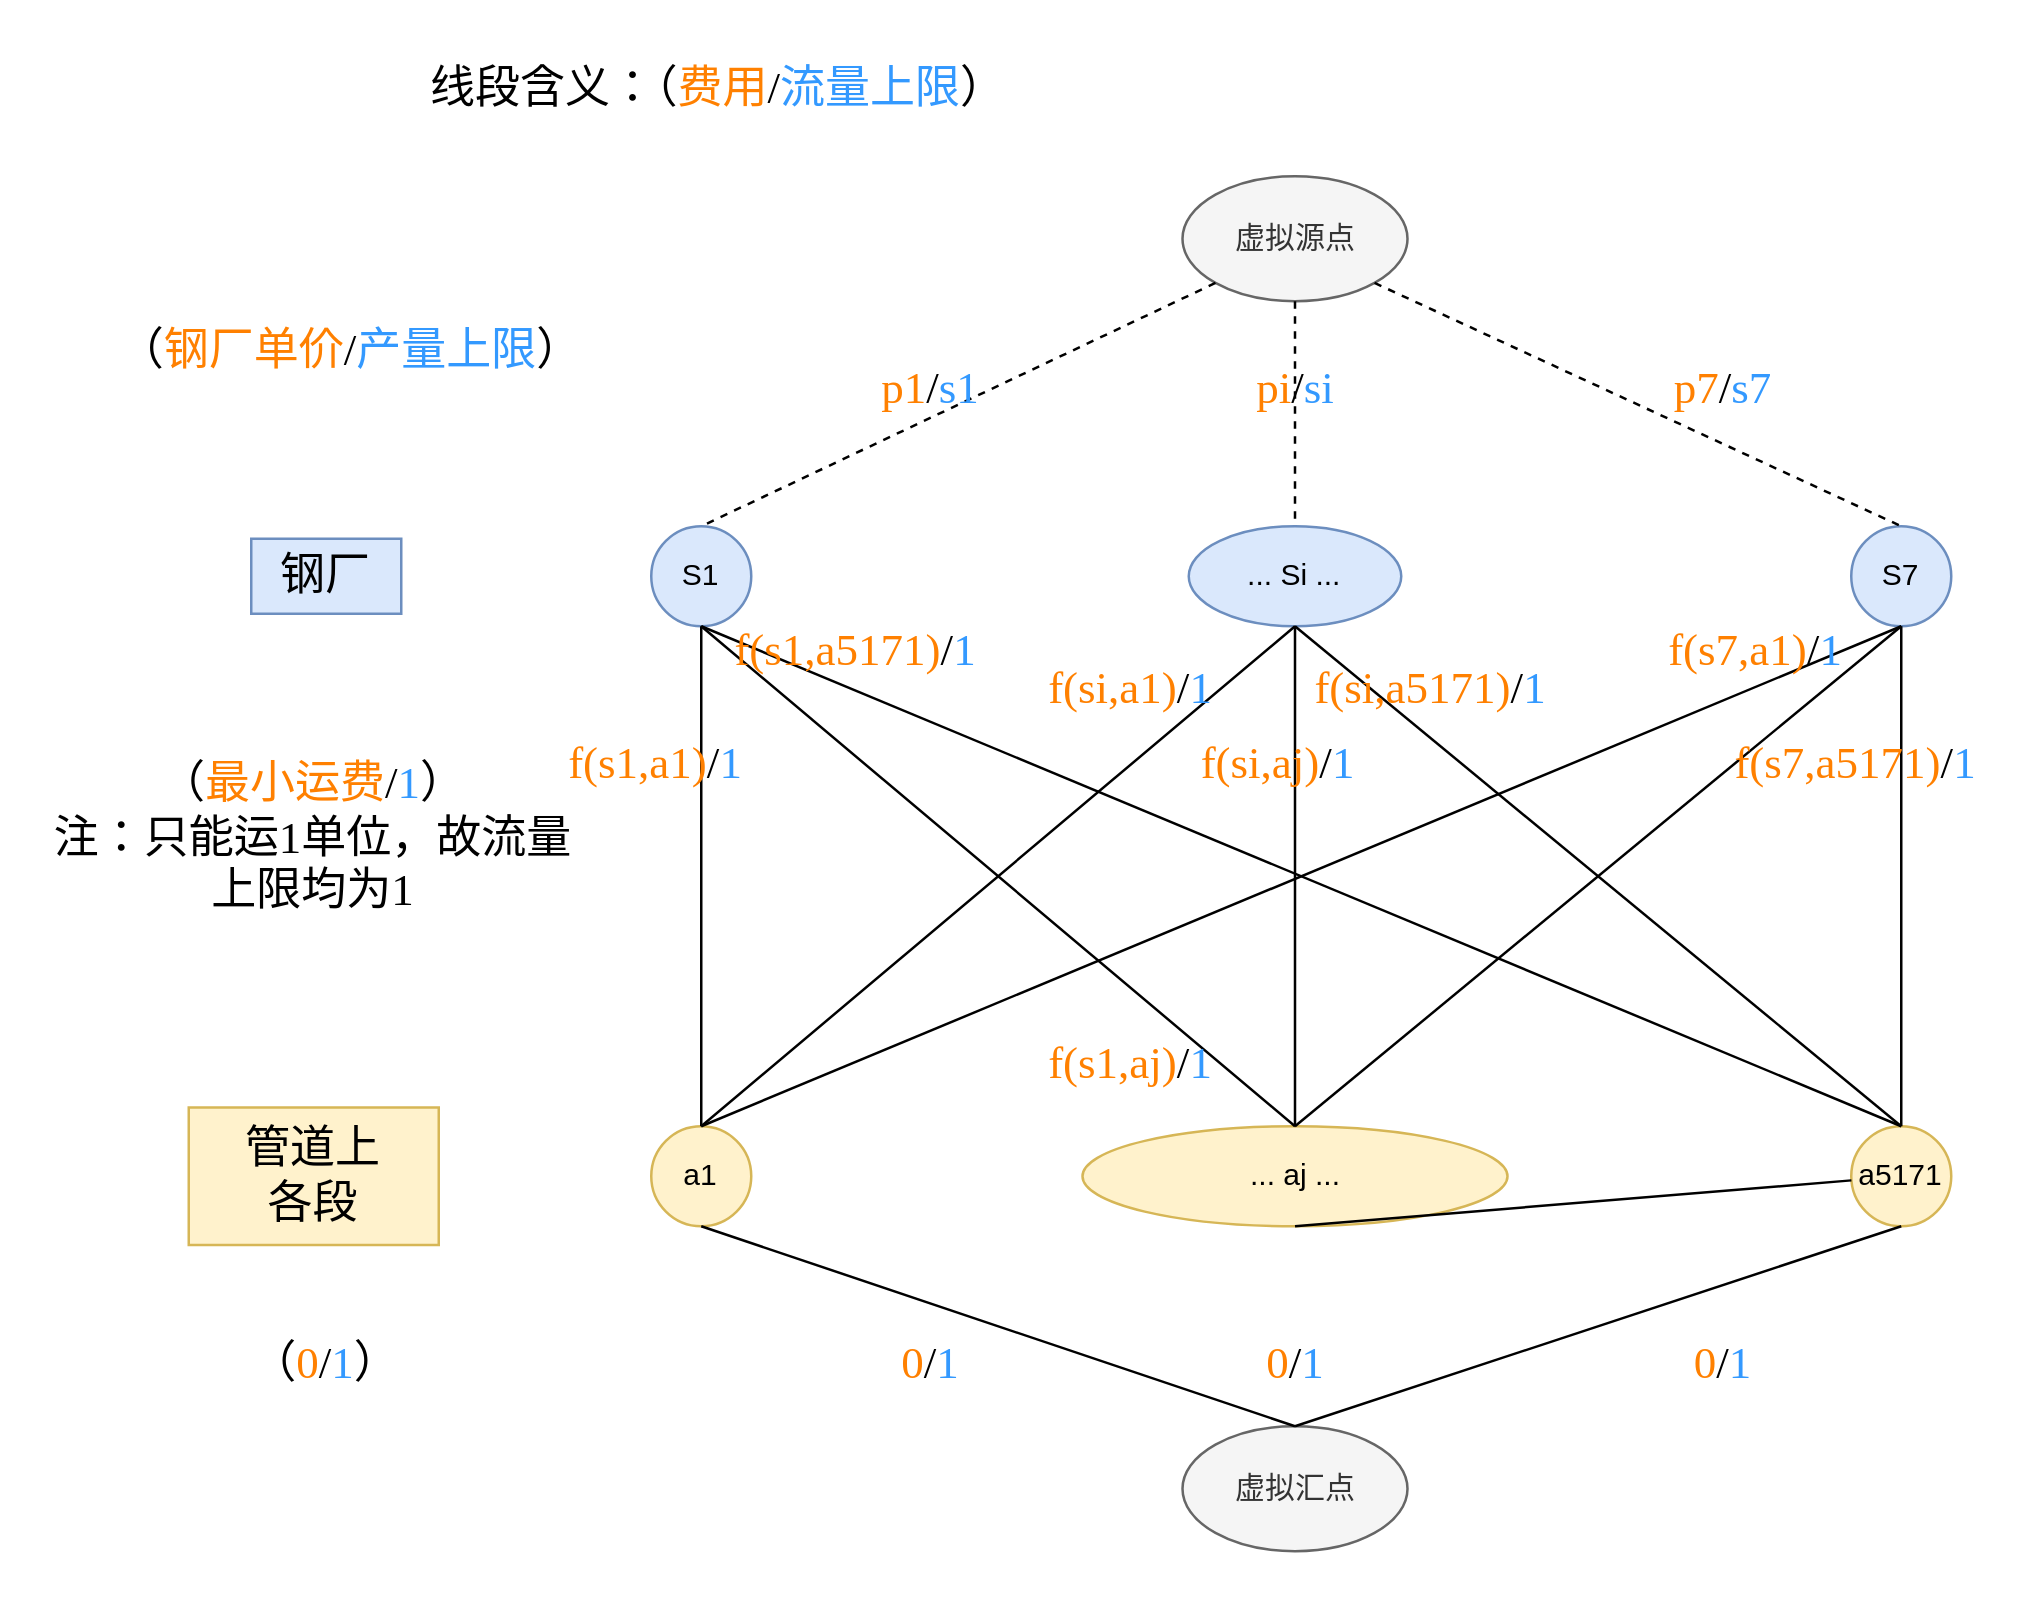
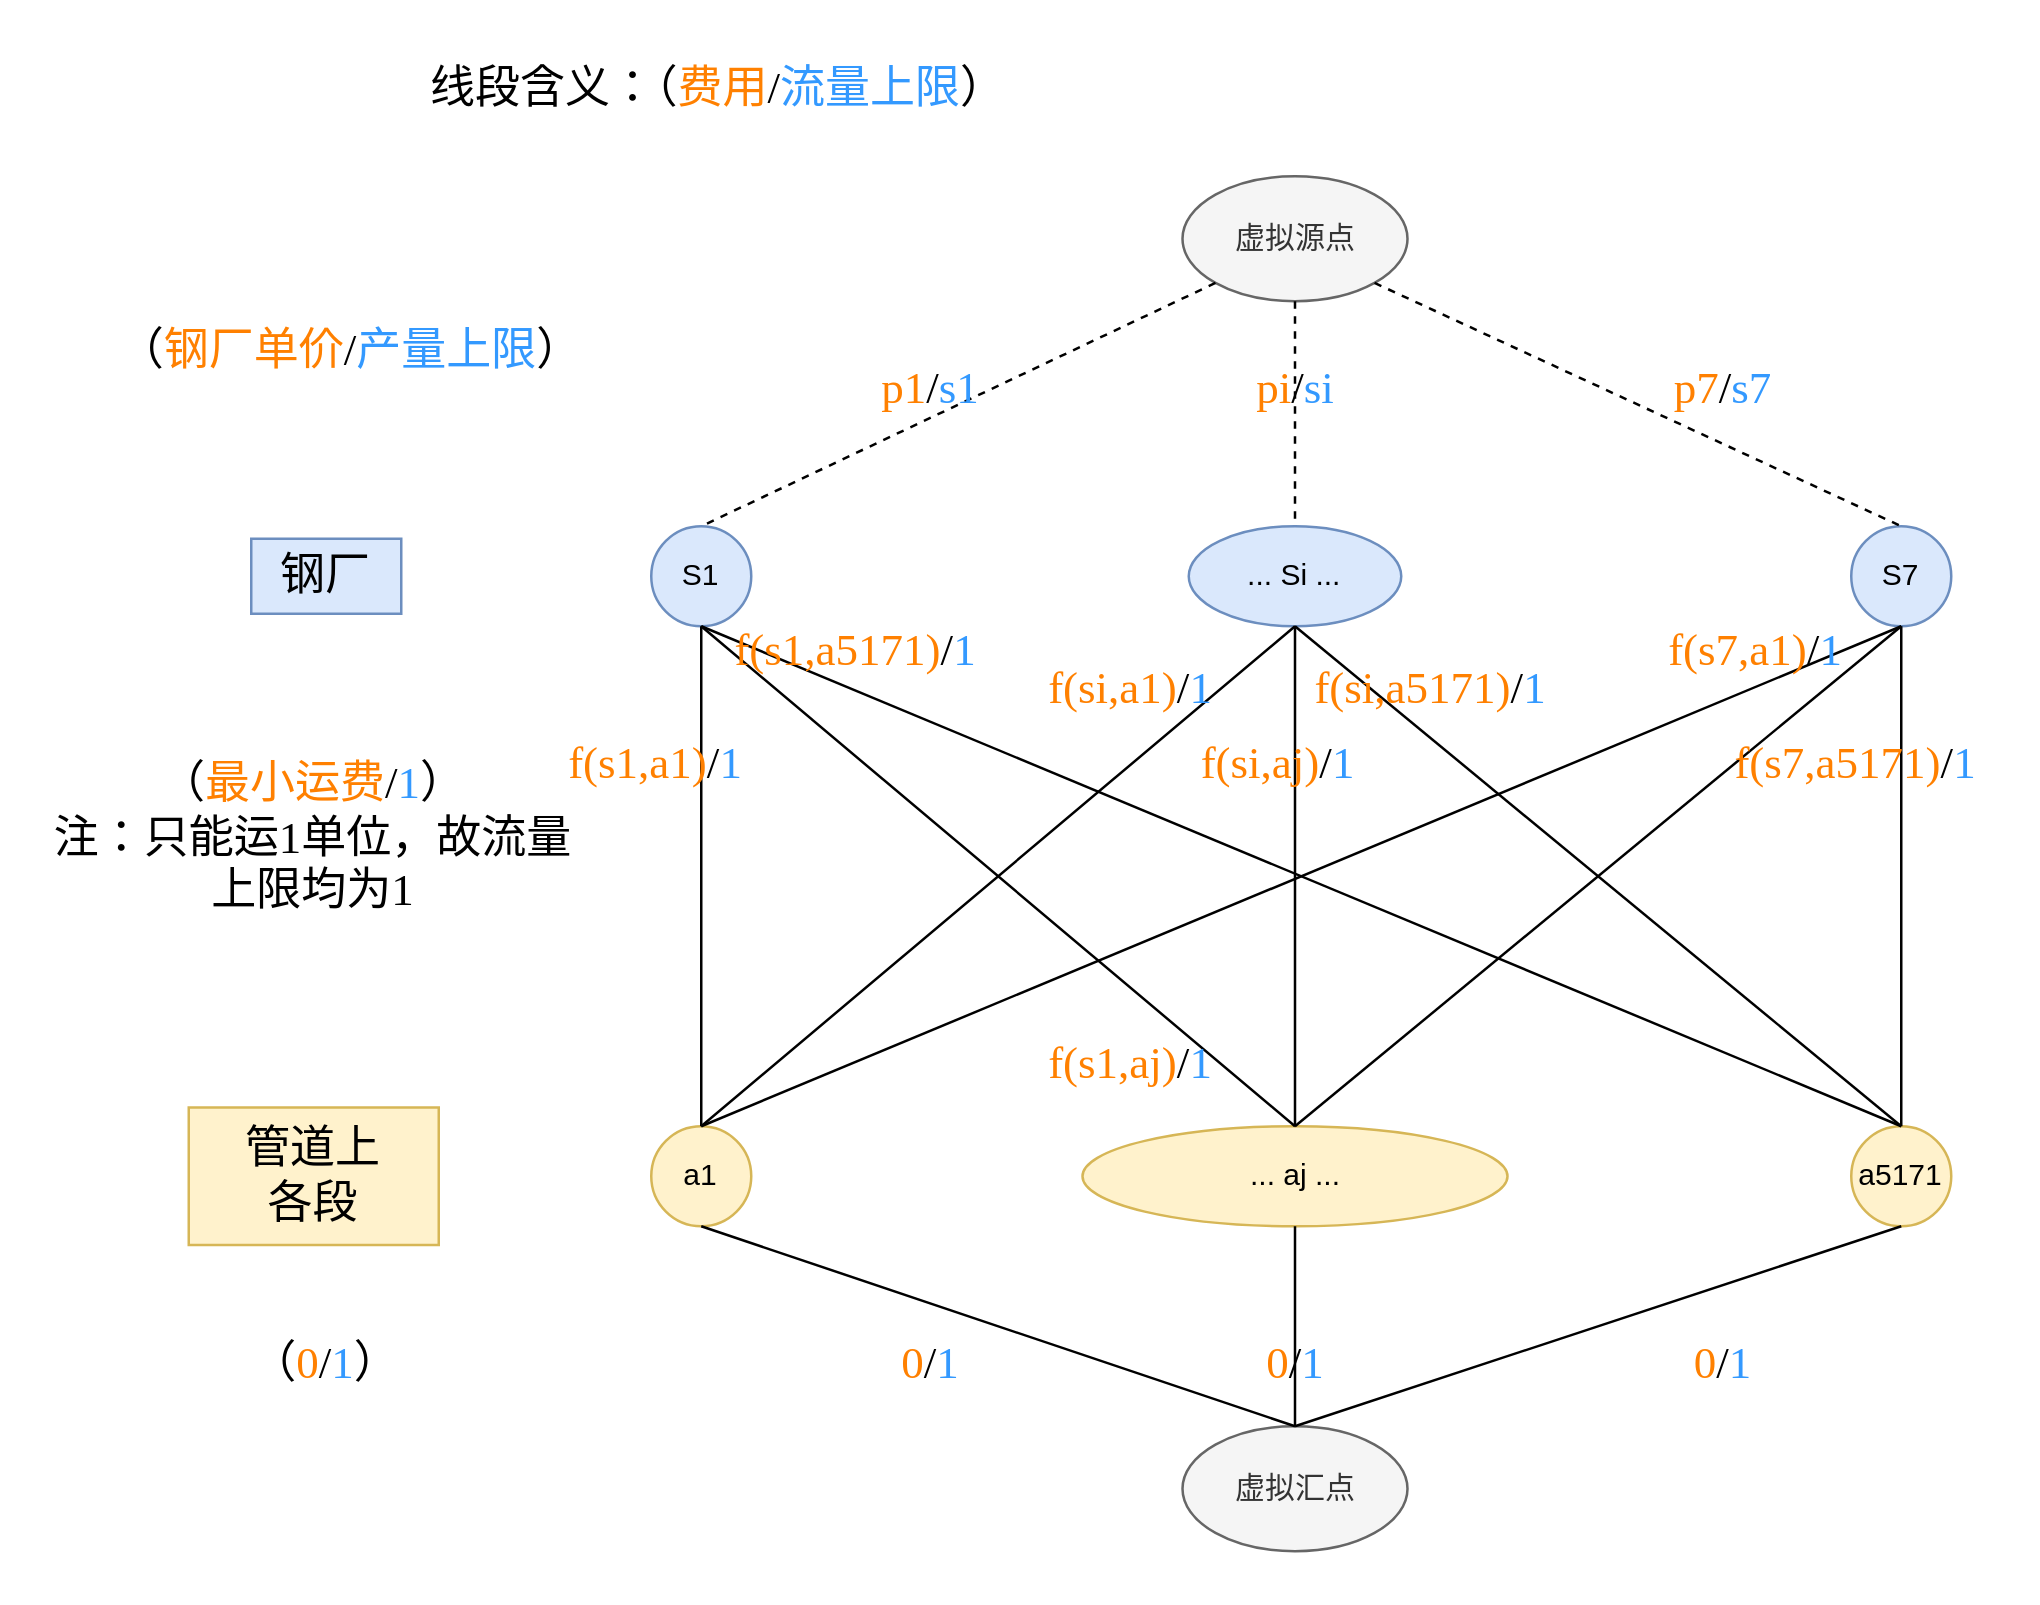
- <mxCell id="23" value="" style="endArrow=none;html=1;rounded=0;fontSize=12;exitX=0.5;exitY=1;exitDx=0;exitDy=0;endFill=0;" edge="1" parent="1" source="15" target="6"><mxGeometry width="50" height="50" relative="1" as="geometry"><mxPoint x="730" y="600" as="sourcePoint" /><mxPoint x="780" y="550" as="targetPoint" /></mxGeometry></mxCell>
+ <mxCell id="23" value="" style="endArrow=none;html=1;rounded=0;fontSize=12;exitX=0.5;exitY=1;exitDx=0;exitDy=0;entryX=0.5;entryY=0;entryDx=0;entryDy=0;endFill=0;" edge="1" parent="1" source="15" target="7"><mxGeometry width="50" height="50" relative="1" as="geometry"><mxPoint x="730" y="600" as="sourcePoint" /><mxPoint x="780" y="550" as="targetPoint" /></mxGeometry></mxCell>
